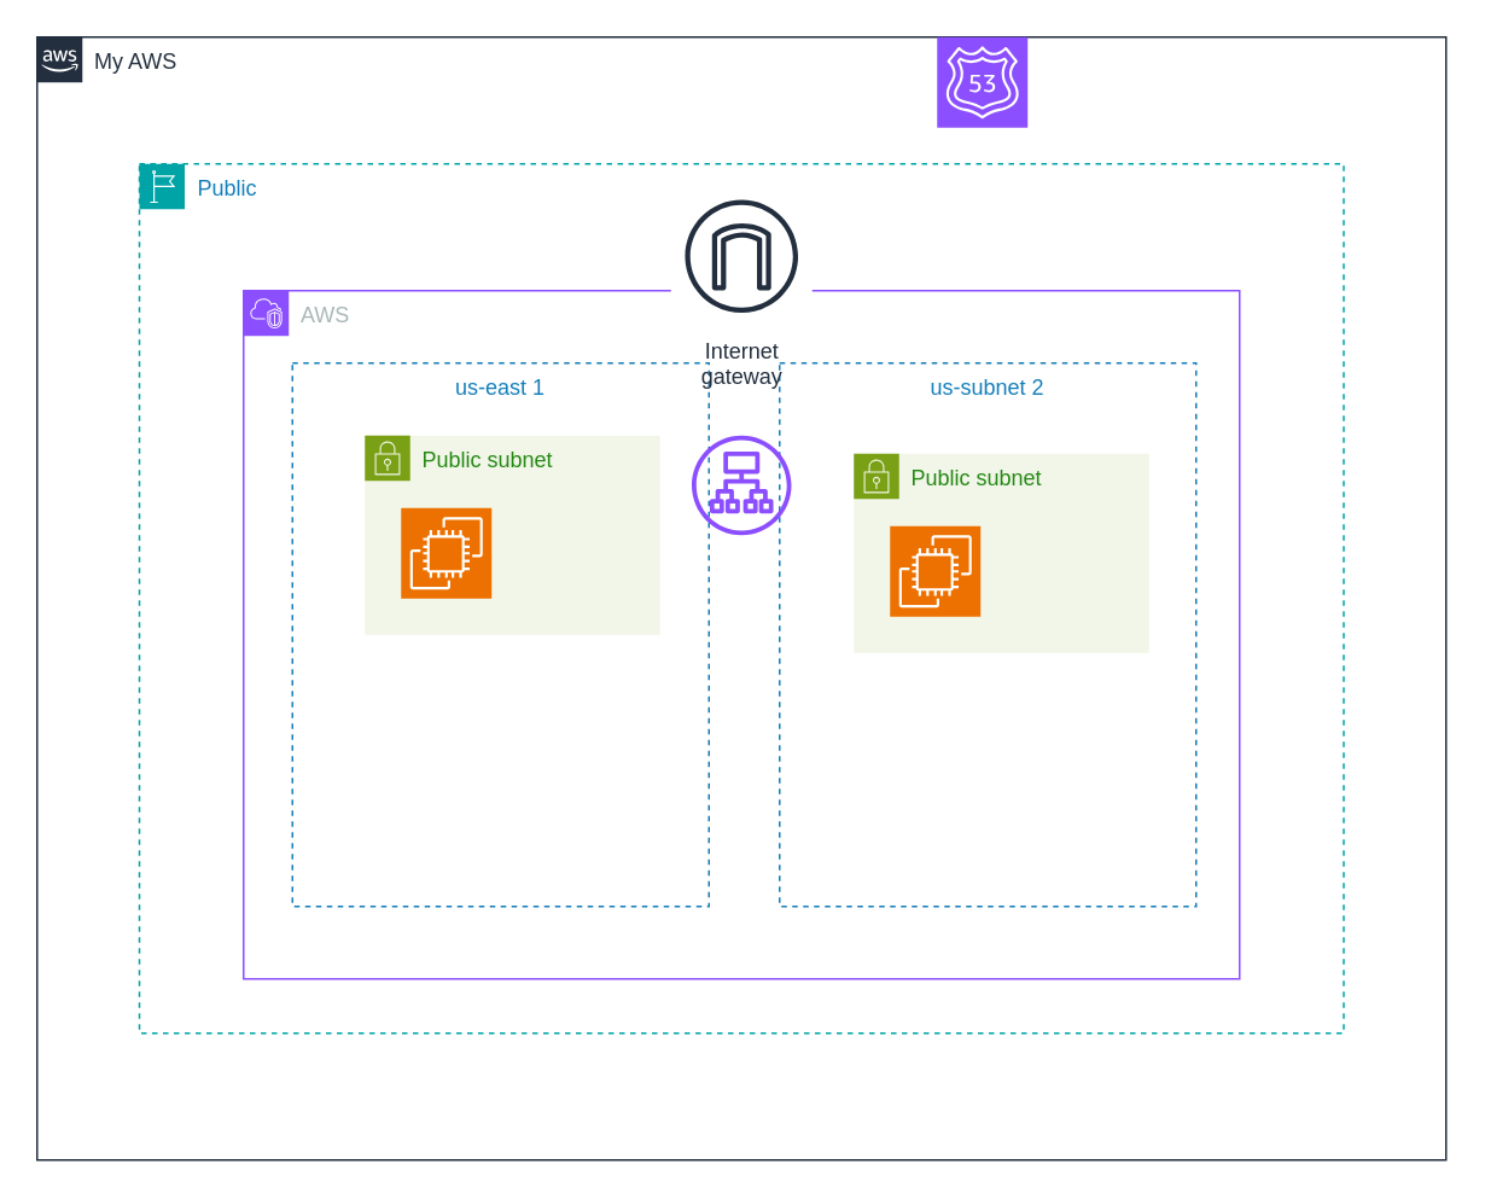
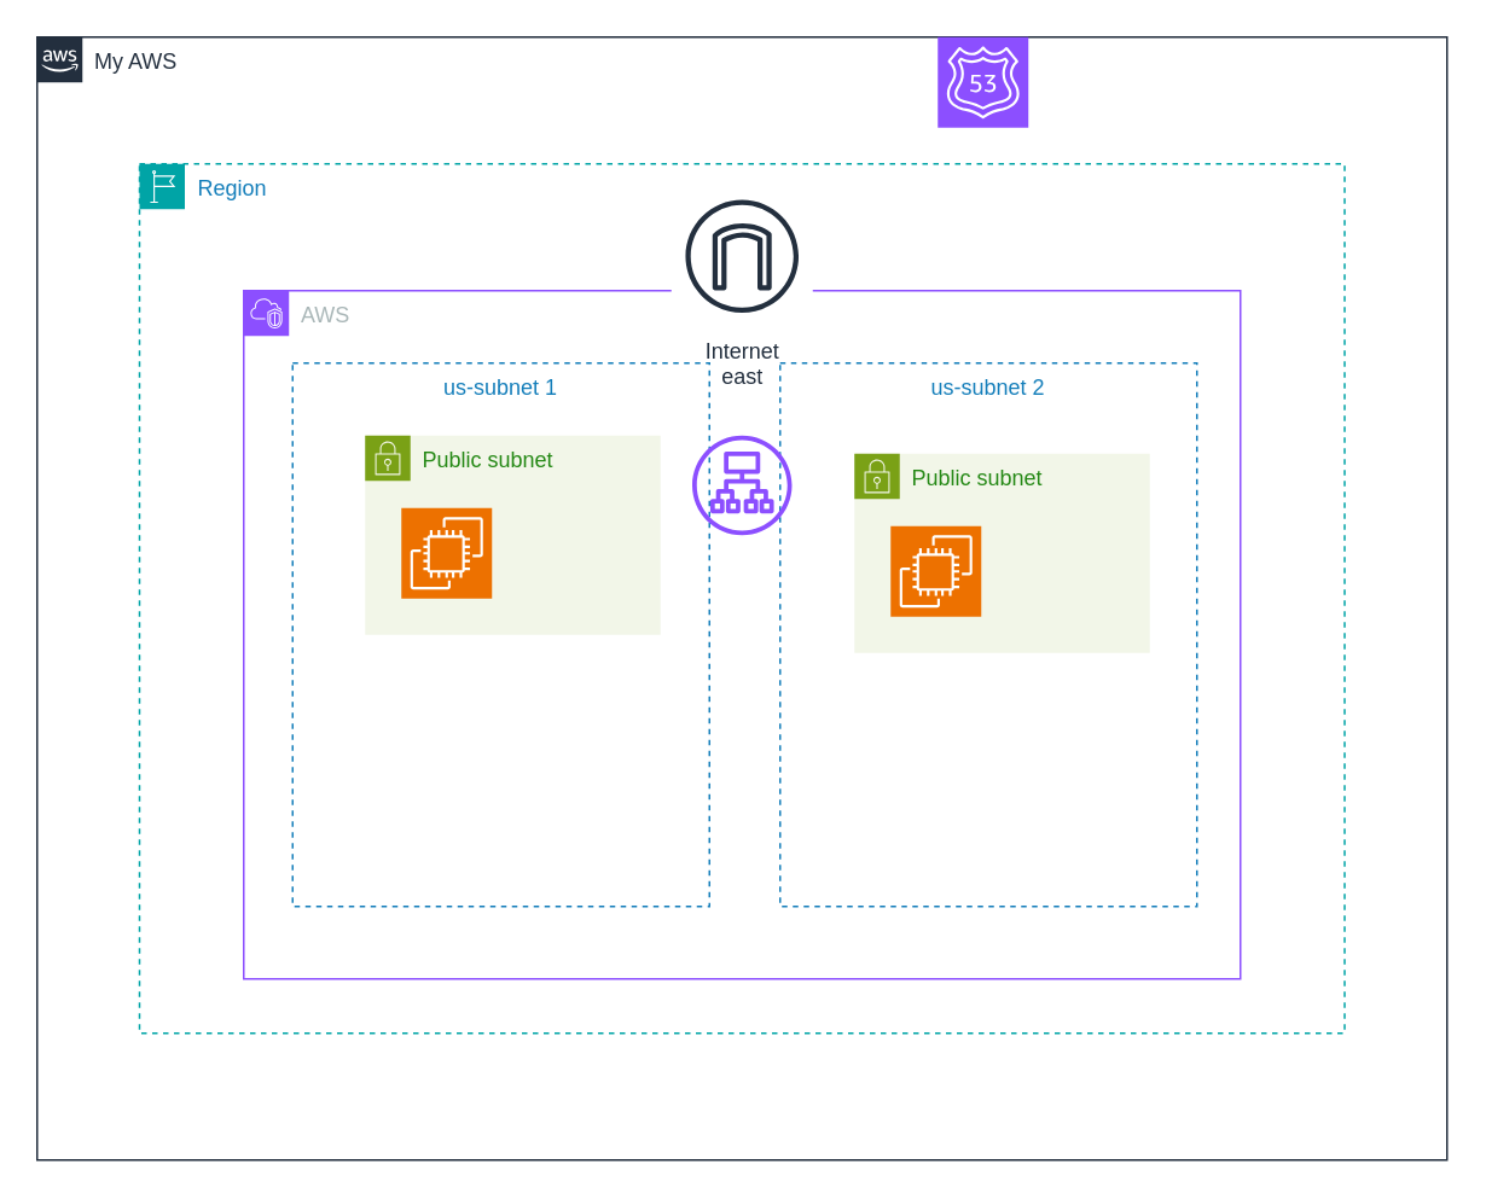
- <mxCell id="3" value="Public" style="points=[[0,0],[0.25,0],[0.5,0],[0.75,0],[1,0],[1,0.25],[1,0.5],[1,0.75],[1,1],[0.75,1],[0.5,1],[0.25,1],[0,1],[0,0.75],[0,0.5],[0,0.25]];outlineConnect=0;gradientColor=none;html=1;whiteSpace=wrap;fontSize=12;fontStyle=0;container=1;pointerEvents=0;collapsible=0;recursiveResize=0;shape=mxgraph.aws4.group;grIcon=mxgraph.aws4.group_region;strokeColor=#00A4A6;fillColor=none;verticalAlign=top;align=left;spacingLeft=30;fontColor=#147EBA;dashed=1;" parent="2" vertex="1"><mxGeometry x="56.5" y="70" width="665" height="480" as="geometry" /></mxCell>
+ <mxCell id="3" value="Region" style="points=[[0,0],[0.25,0],[0.5,0],[0.75,0],[1,0],[1,0.25],[1,0.5],[1,0.75],[1,1],[0.75,1],[0.5,1],[0.25,1],[0,1],[0,0.75],[0,0.5],[0,0.25]];outlineConnect=0;gradientColor=none;html=1;whiteSpace=wrap;fontSize=12;fontStyle=0;container=1;pointerEvents=0;collapsible=0;recursiveResize=0;shape=mxgraph.aws4.group;grIcon=mxgraph.aws4.group_region;strokeColor=#00A4A6;fillColor=none;verticalAlign=top;align=left;spacingLeft=30;fontColor=#147EBA;dashed=1;" parent="2" vertex="1"><mxGeometry x="56.5" y="70" width="665" height="480" as="geometry" /></mxCell>
- <mxCell id="12" value="Internet&#10;gateway" style="sketch=0;outlineConnect=0;fontColor=#232F3E;gradientColor=none;strokeColor=#232F3E;fillColor=#ffffff;dashed=0;verticalLabelPosition=bottom;verticalAlign=top;align=center;html=1;fontSize=12;fontStyle=0;aspect=fixed;shape=mxgraph.aws4.resourceIcon;resIcon=mxgraph.aws4.internet_gateway;" parent="3" vertex="1"><mxGeometry x="293.5" y="12" width="78" height="78" as="geometry" /></mxCell>
+ <mxCell id="12" value="Internet&#10;east" style="sketch=0;outlineConnect=0;fontColor=#232F3E;gradientColor=none;strokeColor=#232F3E;fillColor=#ffffff;dashed=0;verticalLabelPosition=bottom;verticalAlign=top;align=center;html=1;fontSize=12;fontStyle=0;aspect=fixed;shape=mxgraph.aws4.resourceIcon;resIcon=mxgraph.aws4.internet_gateway;" parent="3" vertex="1"><mxGeometry x="293.5" y="12" width="78" height="78" as="geometry" /></mxCell>
- <mxCell id="10" value="us-east 1" style="fillColor=none;strokeColor=#147EBA;dashed=1;verticalAlign=top;fontStyle=0;fontColor=#147EBA;whiteSpace=wrap;html=1;" parent="4" vertex="1"><mxGeometry x="27" y="40" width="230" height="300" as="geometry" /></mxCell>
+ <mxCell id="10" value="us-subnet 1" style="fillColor=none;strokeColor=#147EBA;dashed=1;verticalAlign=top;fontStyle=0;fontColor=#147EBA;whiteSpace=wrap;html=1;" parent="4" vertex="1"><mxGeometry x="27" y="40" width="230" height="300" as="geometry" /></mxCell>
